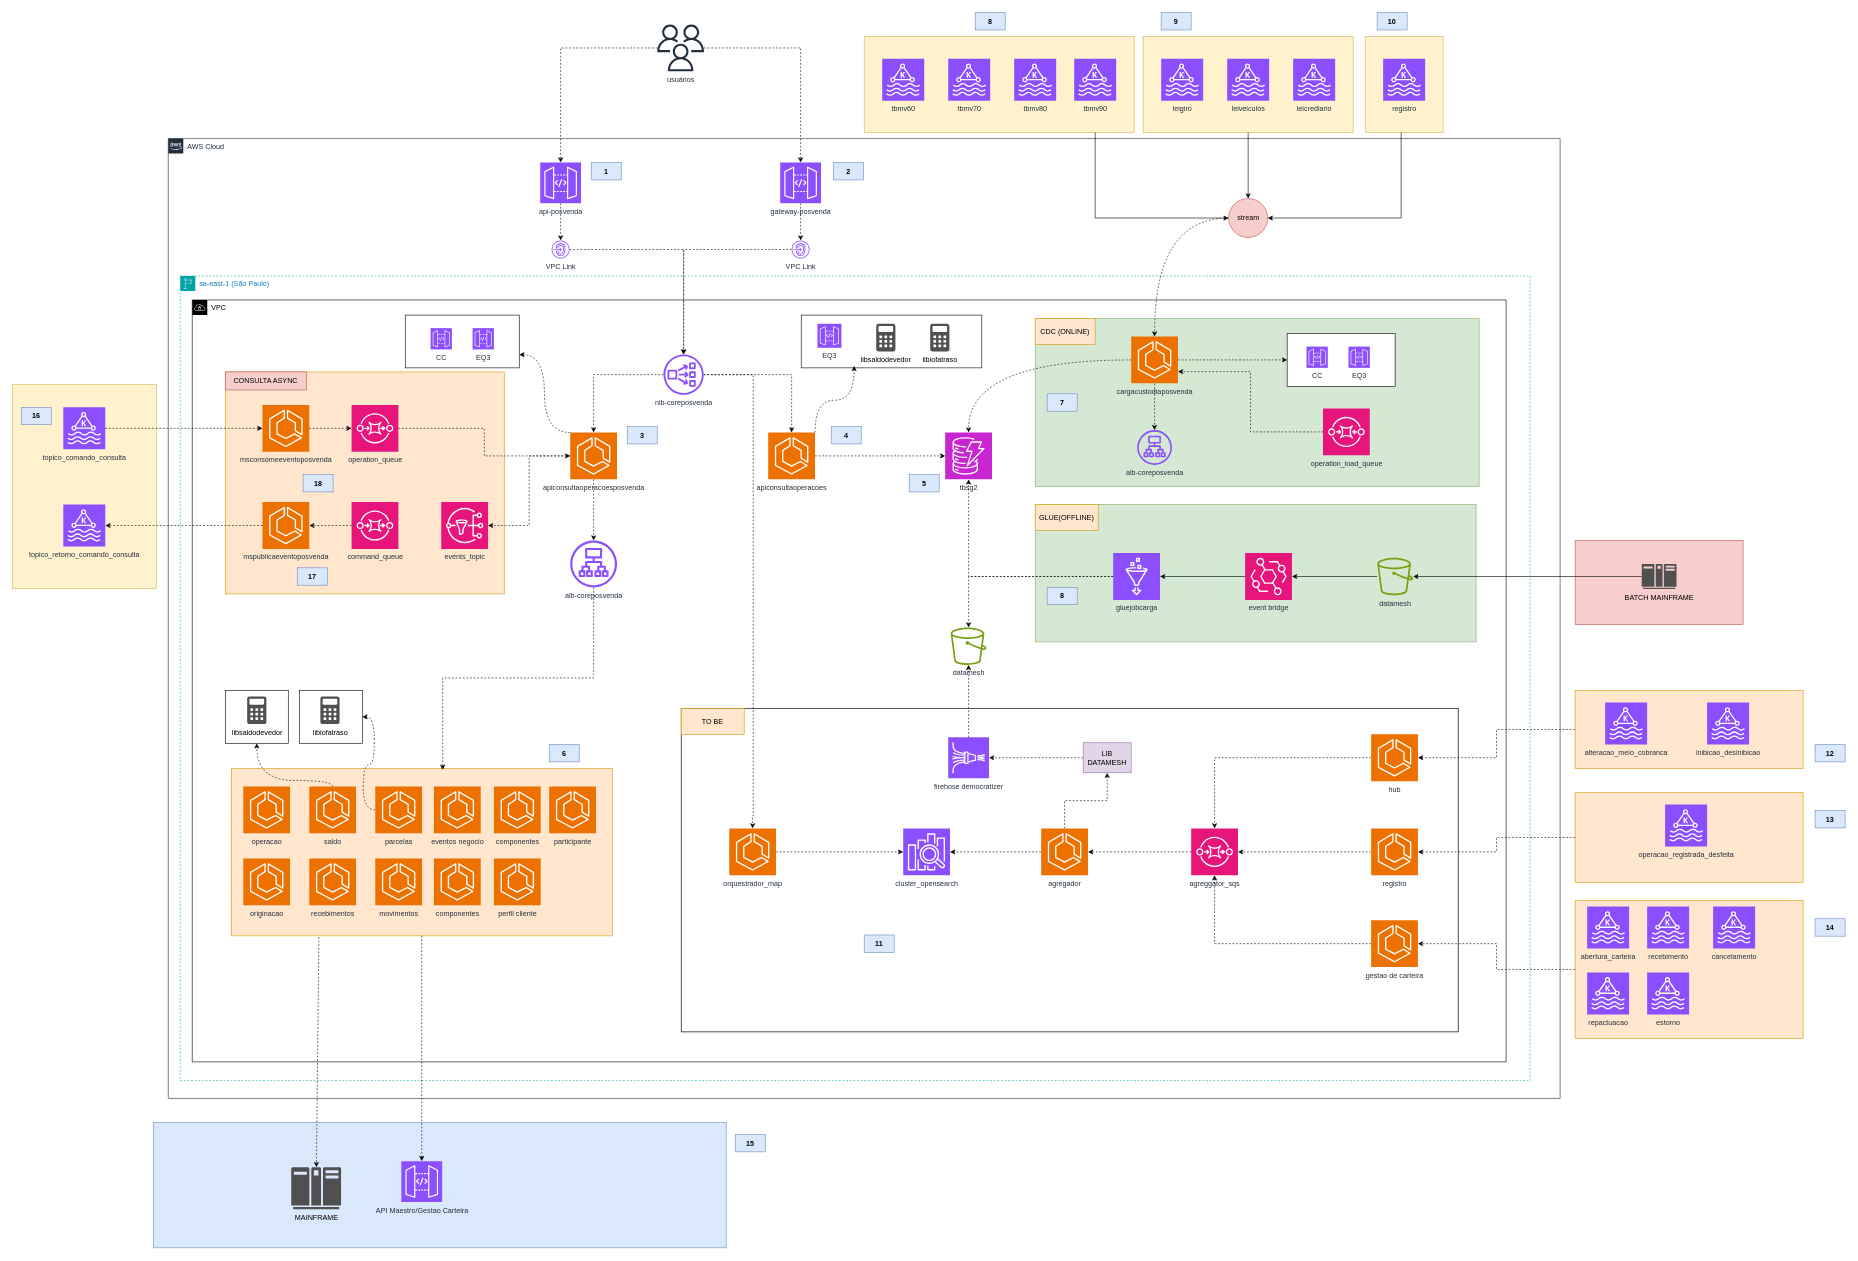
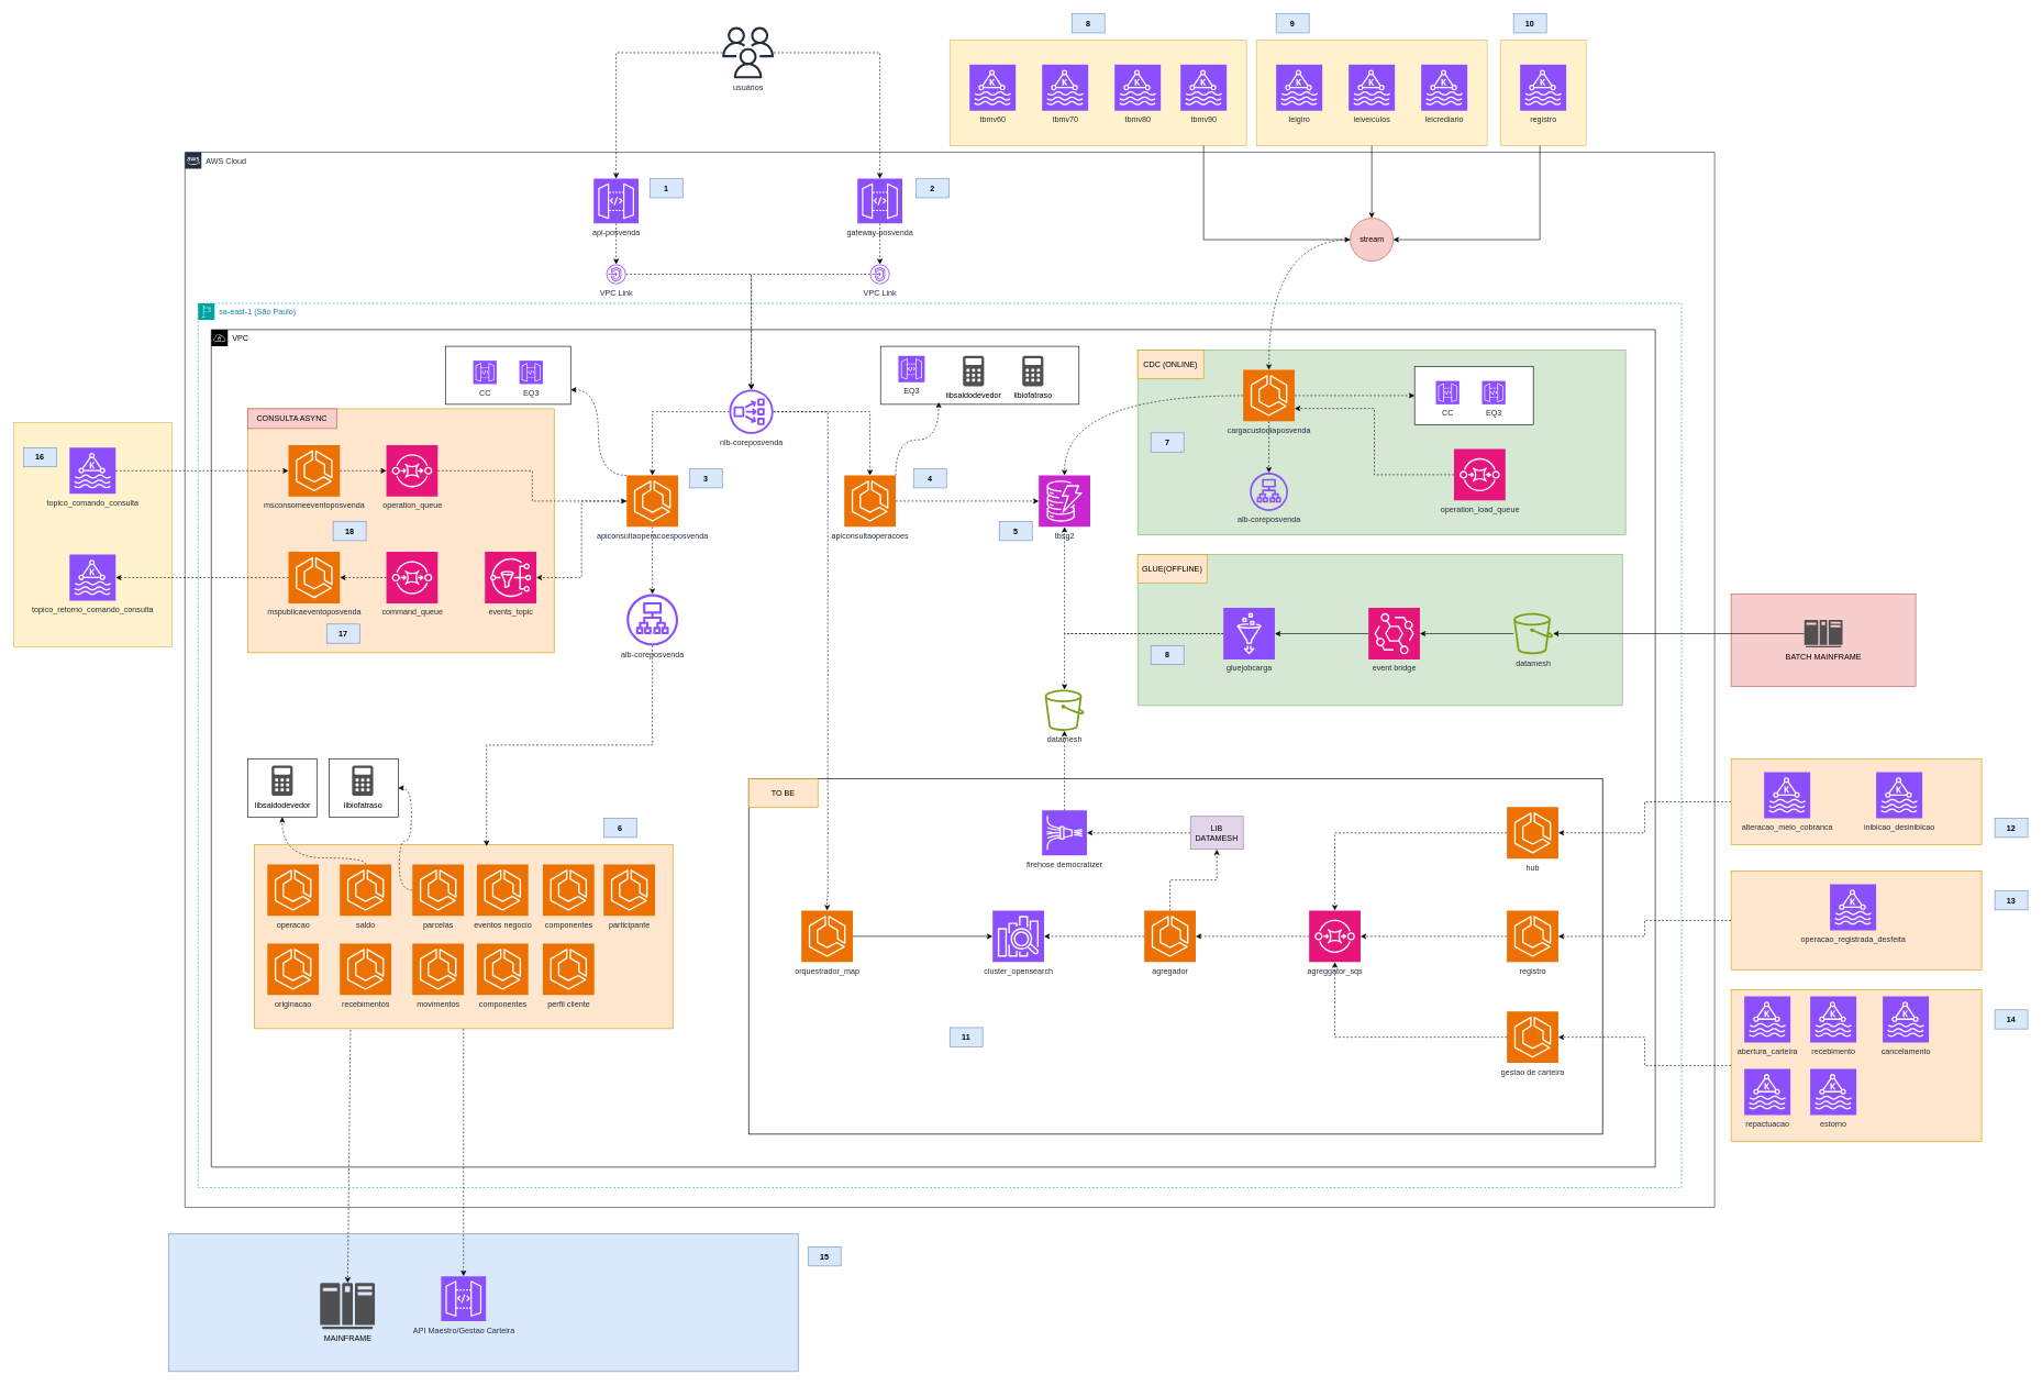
- <mxCell id="22" style="edgeStyle=orthogonalEdgeStyle;rounded=0;orthogonalLoop=1;jettySize=auto;html=1;dashed=1;" edge="1" parent="7" source="23" target="21"><mxGeometry relative="1" as="geometry" /></mxCell>
+ <mxCell id="22" style="edgeStyle=orthogonalEdgeStyle;rounded=0;orthogonalLoop=1;jettySize=auto;html=1;dashed=0;" edge="1" parent="7" source="23" target="21"><mxGeometry relative="1" as="geometry" /></mxCell>
